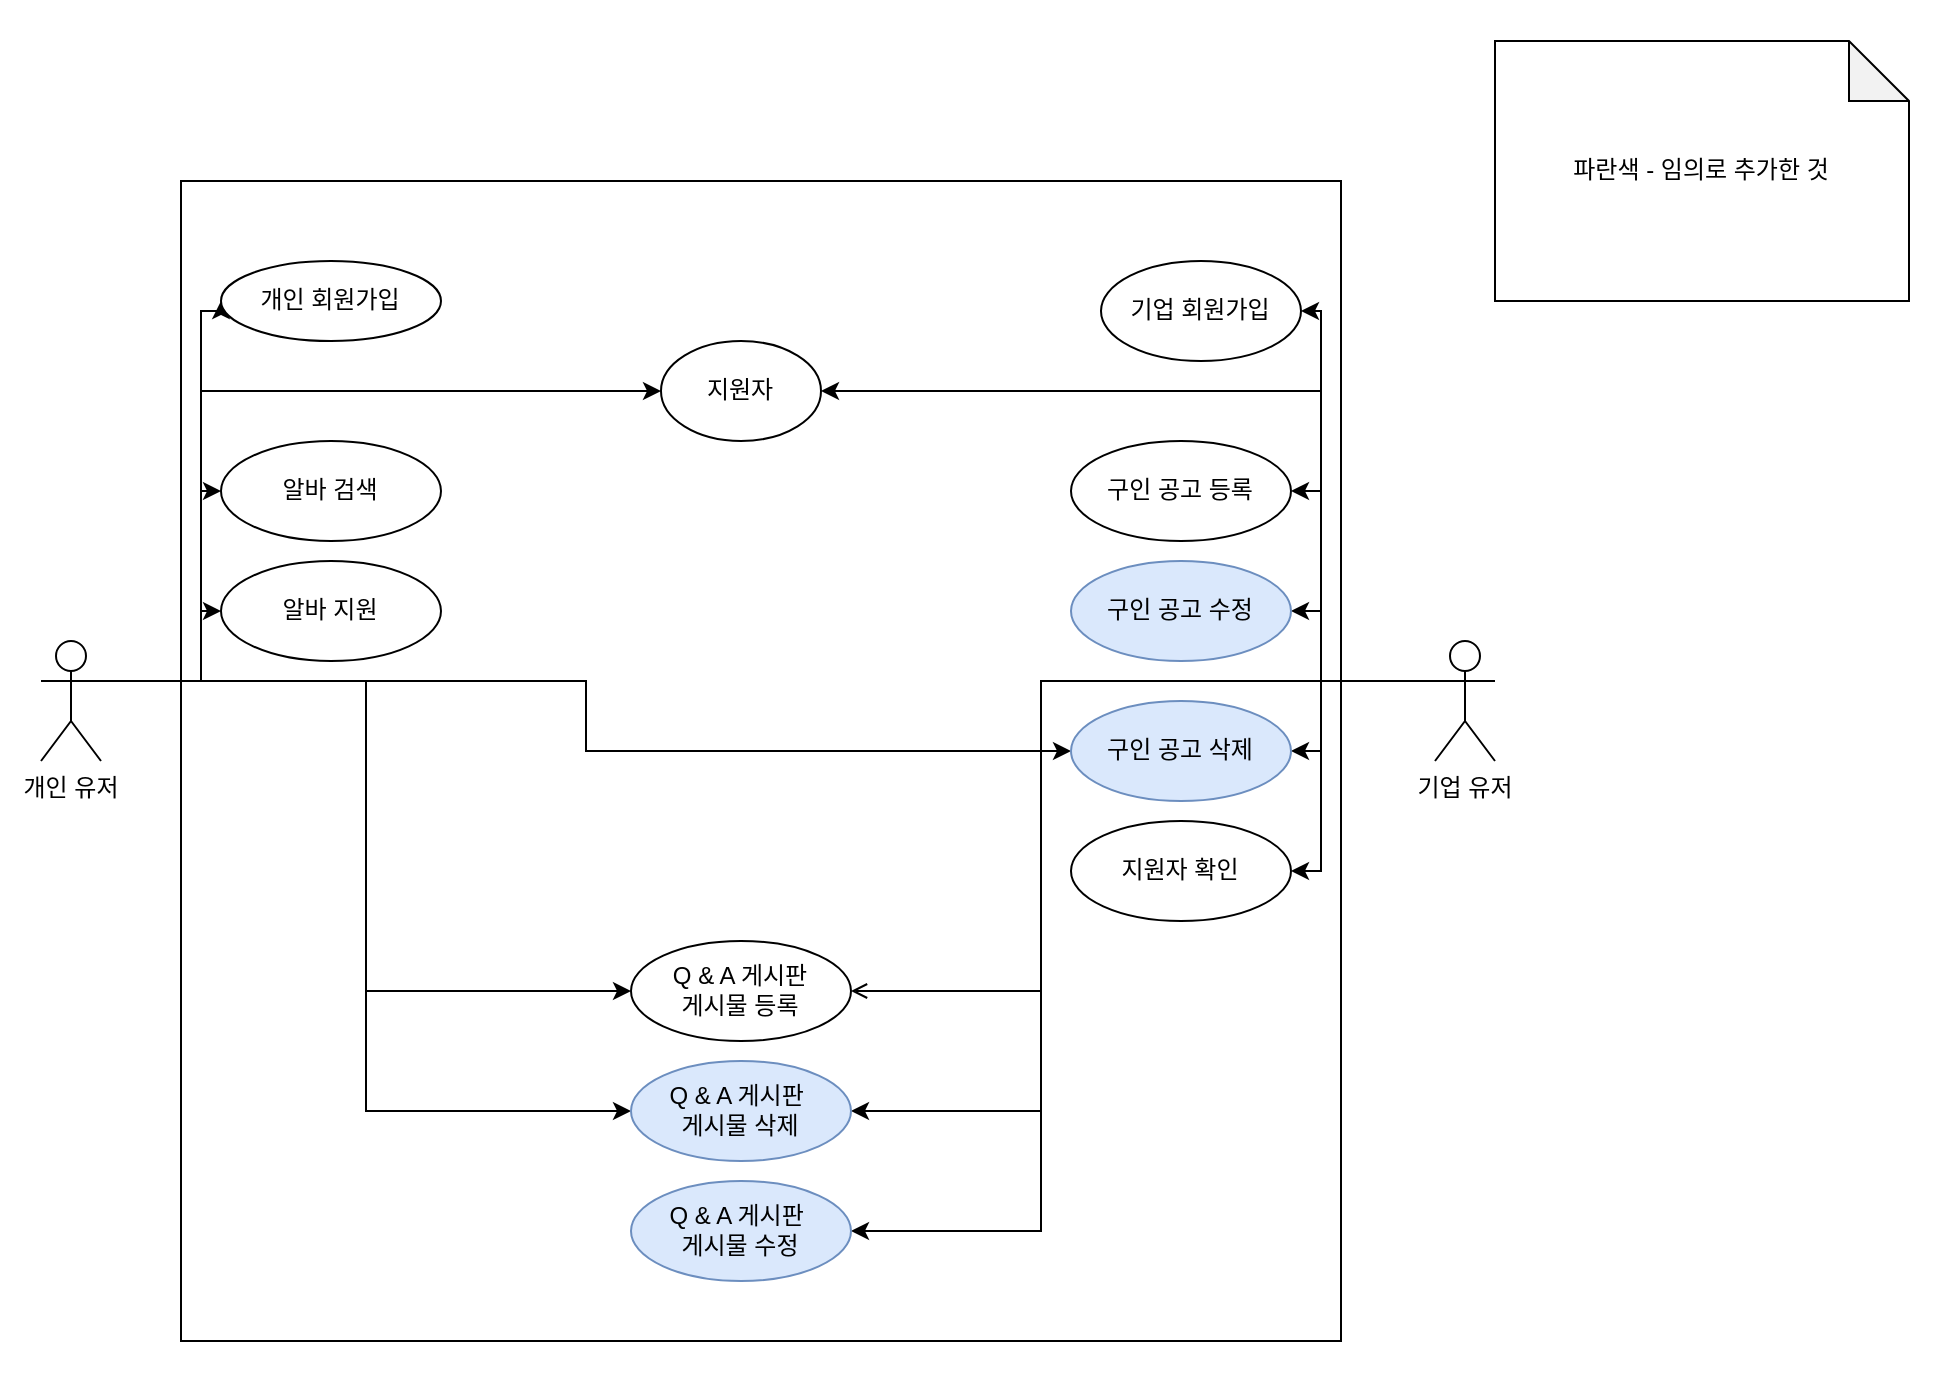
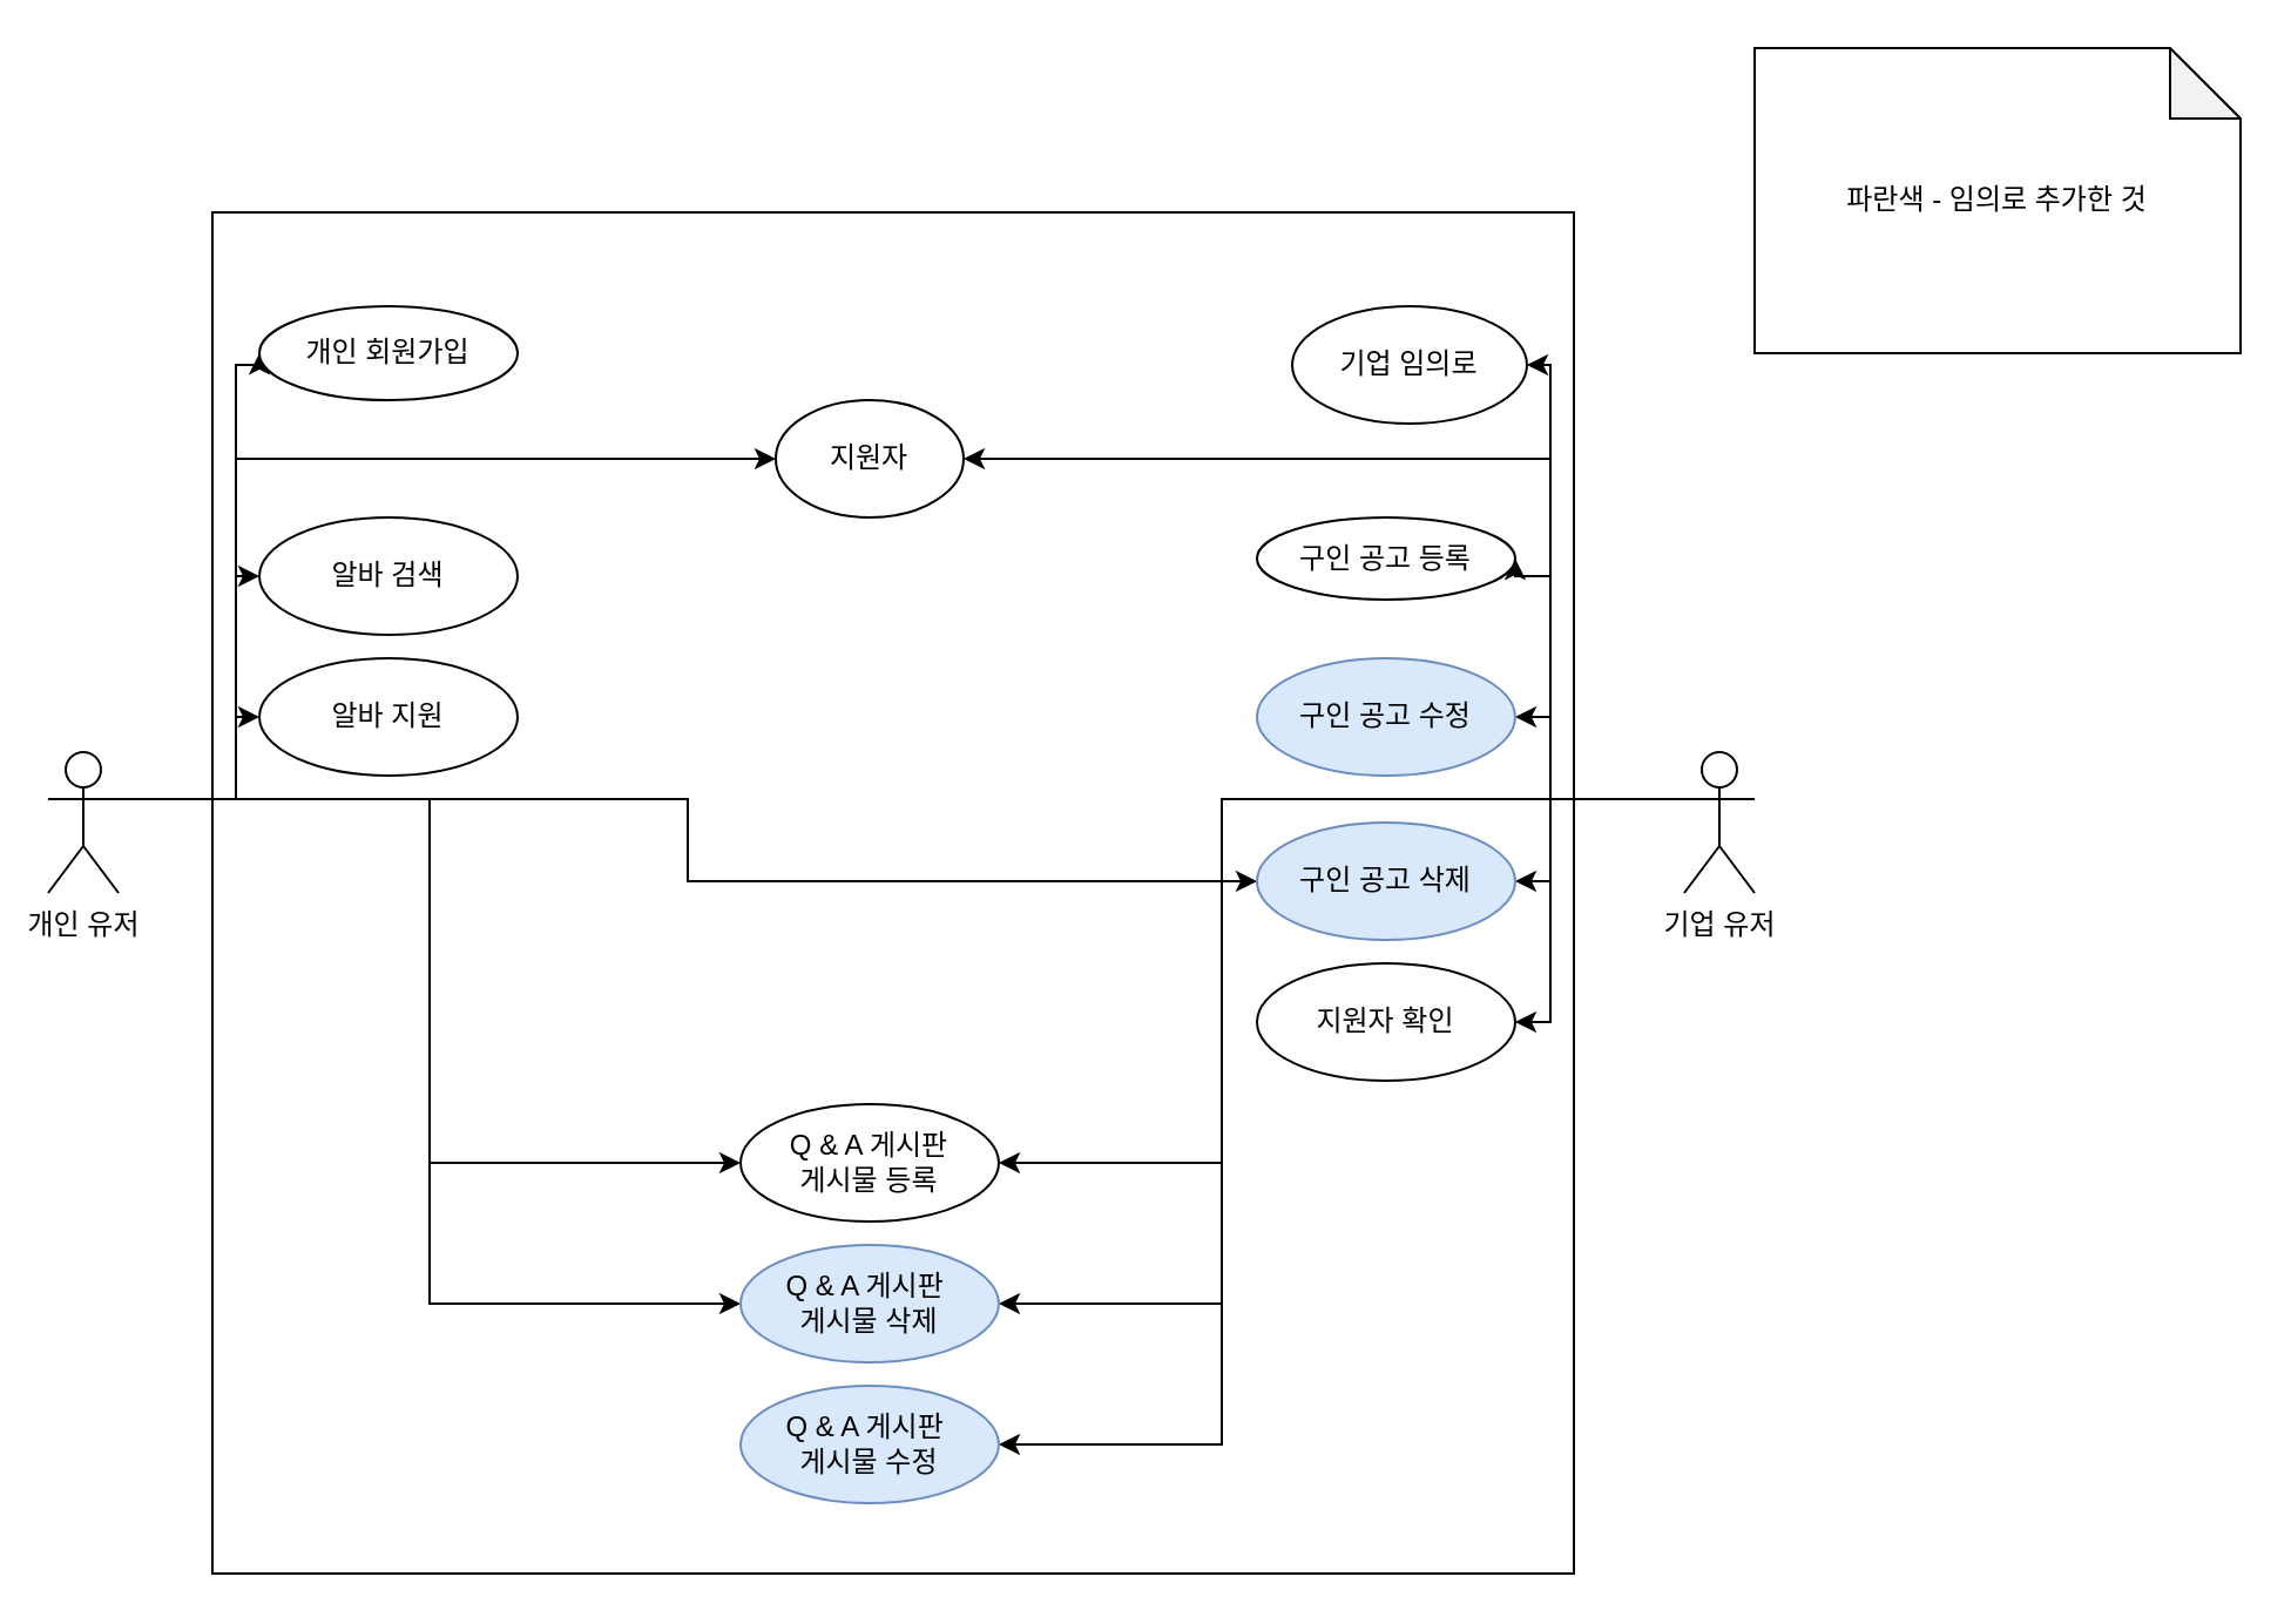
- <mxCell id="23" value="기업 회원가입&lt;br&gt;" style="ellipse;whiteSpace=wrap;html=1;" vertex="1" parent="1"><mxGeometry x="550" y="130" width="100" height="50" as="geometry" /></mxCell>
+ <mxCell id="23" value="기업 임의로&lt;br&gt;" style="ellipse;whiteSpace=wrap;html=1;" vertex="1" parent="1"><mxGeometry x="550" y="130" width="100" height="50" as="geometry" /></mxCell>
- <mxCell id="25" value="구인 공고 등록" style="ellipse;whiteSpace=wrap;html=1;" vertex="1" parent="1"><mxGeometry x="535" y="220" width="110" height="50" as="geometry" /></mxCell>
+ <mxCell id="25" value="구인 공고 등록" style="ellipse;whiteSpace=wrap;html=1;" vertex="1" parent="1"><mxGeometry x="535" y="220" width="110" height="35" as="geometry" /></mxCell>
- <mxCell id="14" style="edgeStyle=orthogonalEdgeStyle;rounded=0;orthogonalLoop=1;jettySize=auto;html=1;exitX=0;exitY=0.333;exitDx=0;exitDy=0;exitPerimeter=0;entryX=1;entryY=0.5;entryDx=0;entryDy=0;endArrow=open;" edge="1" parent="1" source="21" target="31"><mxGeometry relative="1" as="geometry"><Array as="points"><mxPoint x="520" y="340" /><mxPoint x="520" y="495" /></Array></mxGeometry></mxCell>
+ <mxCell id="14" style="edgeStyle=orthogonalEdgeStyle;rounded=0;orthogonalLoop=1;jettySize=auto;html=1;exitX=0;exitY=0.333;exitDx=0;exitDy=0;exitPerimeter=0;entryX=1;entryY=0.5;entryDx=0;entryDy=0;" edge="1" parent="1" source="21" target="31"><mxGeometry relative="1" as="geometry"><Array as="points"><mxPoint x="520" y="340" /><mxPoint x="520" y="495" /></Array></mxGeometry></mxCell>
